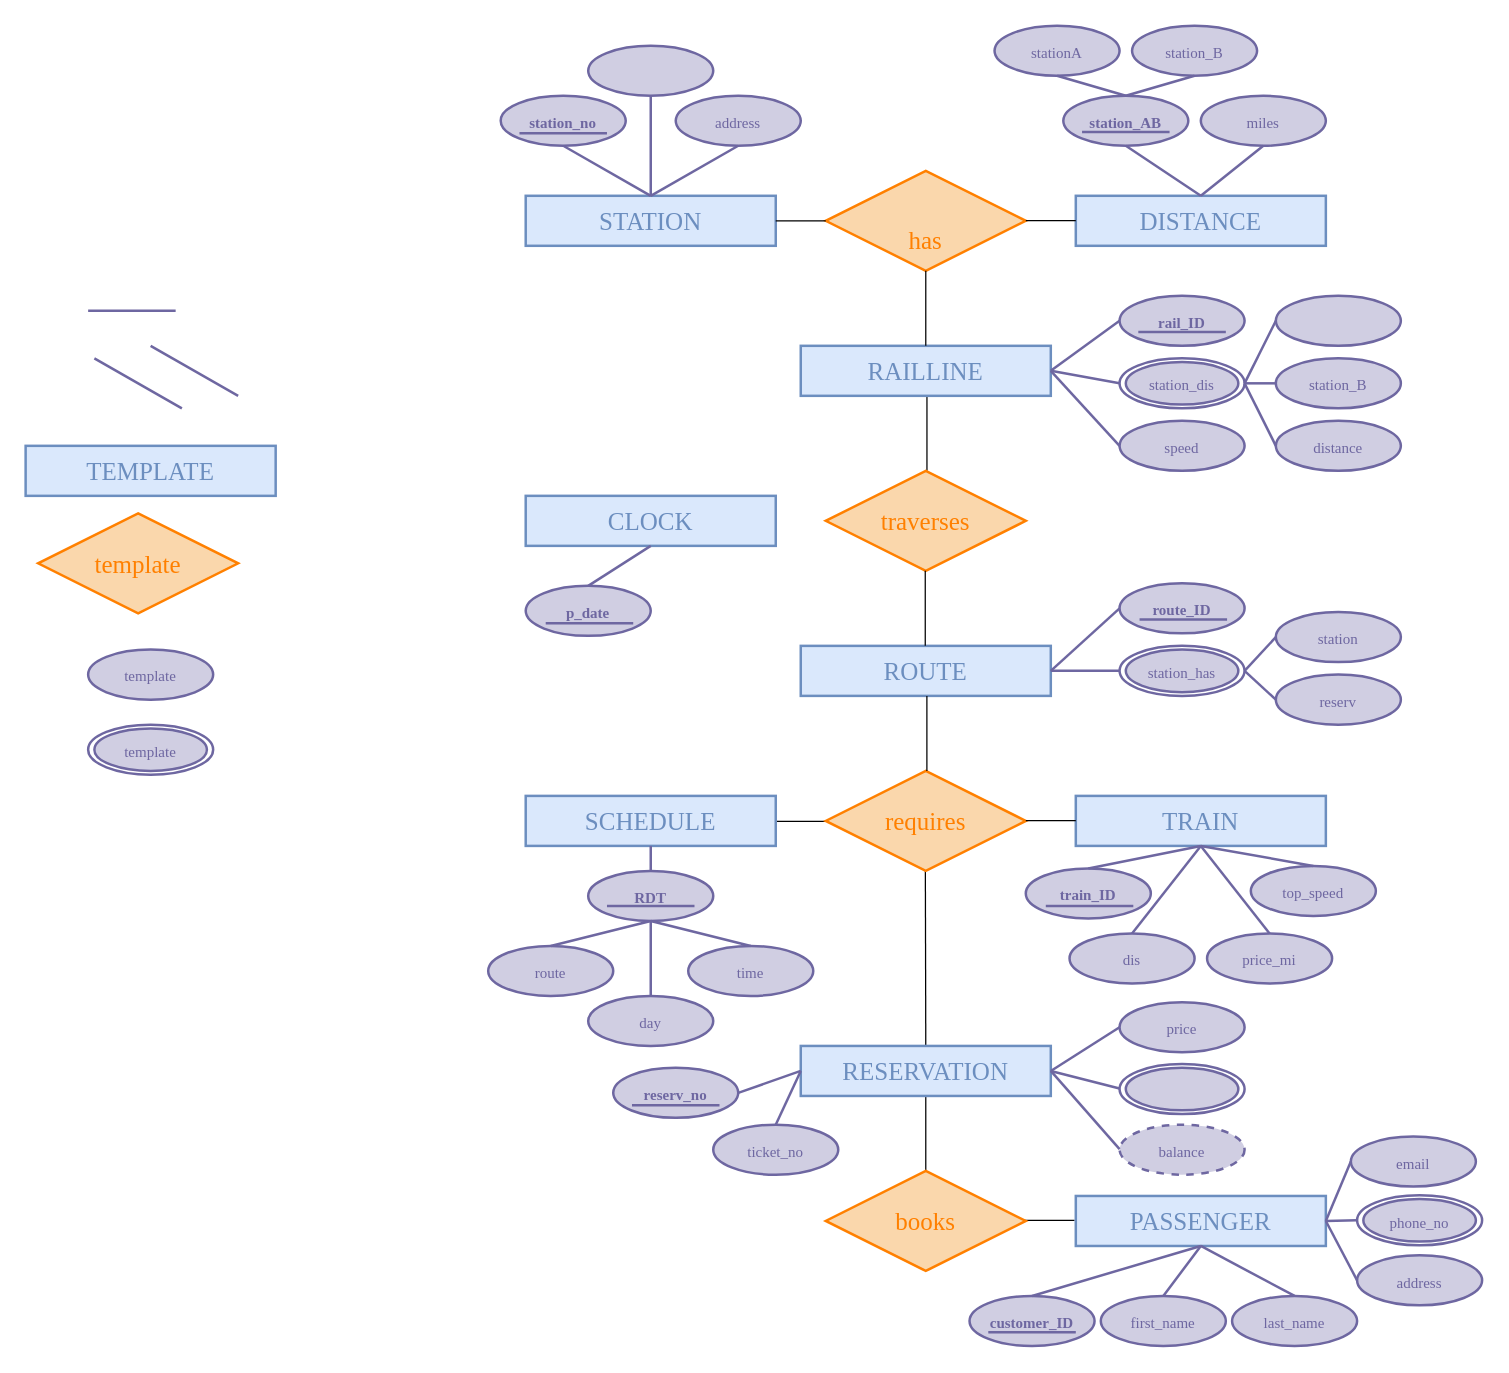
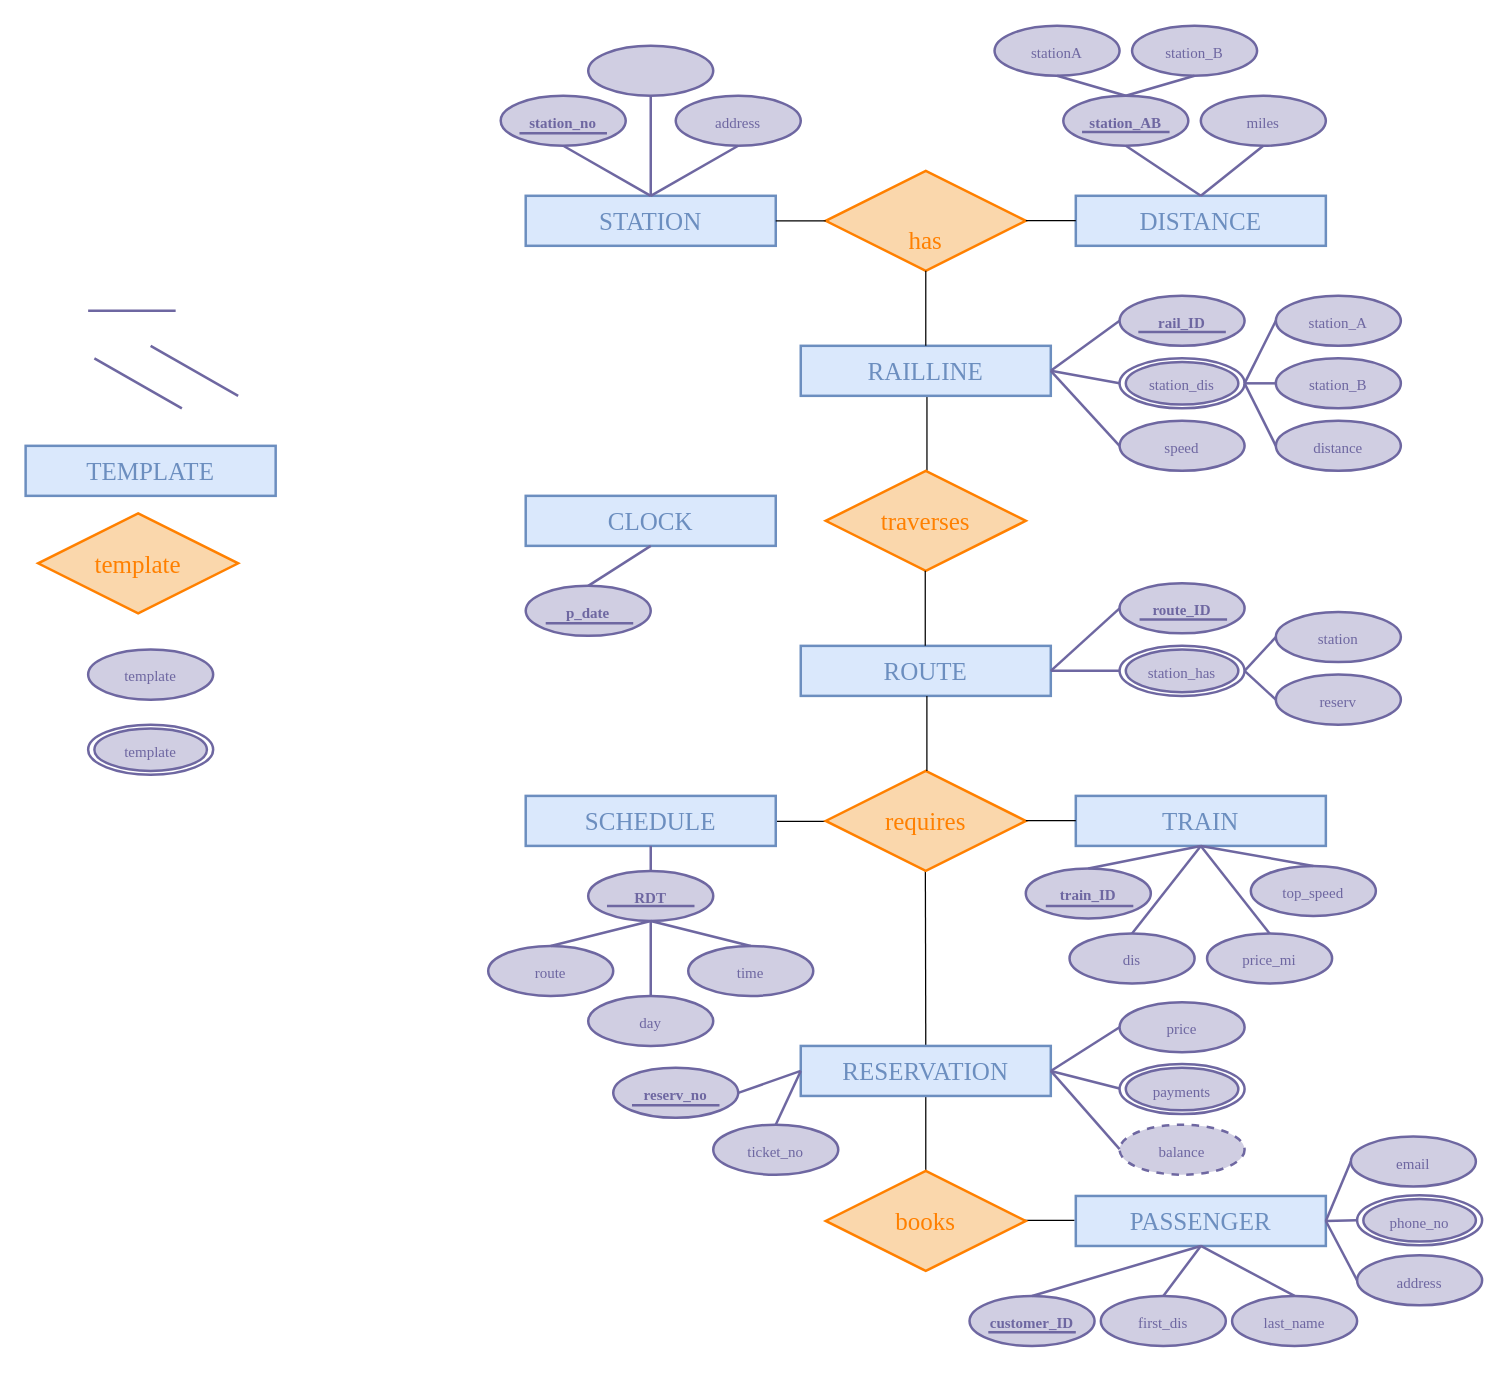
+ <mxCell id="58" value="&lt;font style=&quot;font-size: 12px&quot; color=&quot;#6E67A1&quot;&gt;station_A&lt;/font&gt;" style="text;html=1;strokeColor=none;fillColor=none;align=center;verticalAlign=middle;whiteSpace=wrap;rounded=0;fontFamily=Lucida Console;fontSize=20;fontColor=#FF8000;" vertex="1" parent="1"><mxGeometry x="1040" y="248" width="60" height="12" as="geometry" /></mxCell>
+ <mxCell id="169" value="&lt;div&gt;&lt;font style=&quot;font-size: 12px&quot; color=&quot;#6E67A1&quot;&gt;payments&lt;/font&gt;&lt;/div&gt;" style="text;html=1;strokeColor=none;fillColor=none;align=center;verticalAlign=middle;whiteSpace=wrap;rounded=0;fontFamily=Lucida Console;fontSize=20;fontColor=#FF8000;" vertex="1" parent="1"><mxGeometry x="915" y="862.5" width="60" height="12" as="geometry" /></mxCell>
- <mxCell id="143" value="&lt;font style=&quot;font-size: 12px&quot; color=&quot;#6E67A1&quot;&gt;first_name&lt;/font&gt;" style="text;html=1;strokeColor=none;fillColor=none;align=center;verticalAlign=middle;whiteSpace=wrap;rounded=0;fontFamily=Lucida Console;fontSize=20;fontColor=#FF8000;" vertex="1" parent="1"><mxGeometry x="900" y="1048" width="60" height="12" as="geometry" /></mxCell>
+ <mxCell id="143" value="&lt;font style=&quot;font-size: 12px&quot; color=&quot;#6E67A1&quot;&gt;first_dis&lt;/font&gt;" style="text;html=1;strokeColor=none;fillColor=none;align=center;verticalAlign=middle;whiteSpace=wrap;rounded=0;fontFamily=Lucida Console;fontSize=20;fontColor=#FF8000;" vertex="1" parent="1"><mxGeometry x="900" y="1048" width="60" height="12" as="geometry" /></mxCell>
